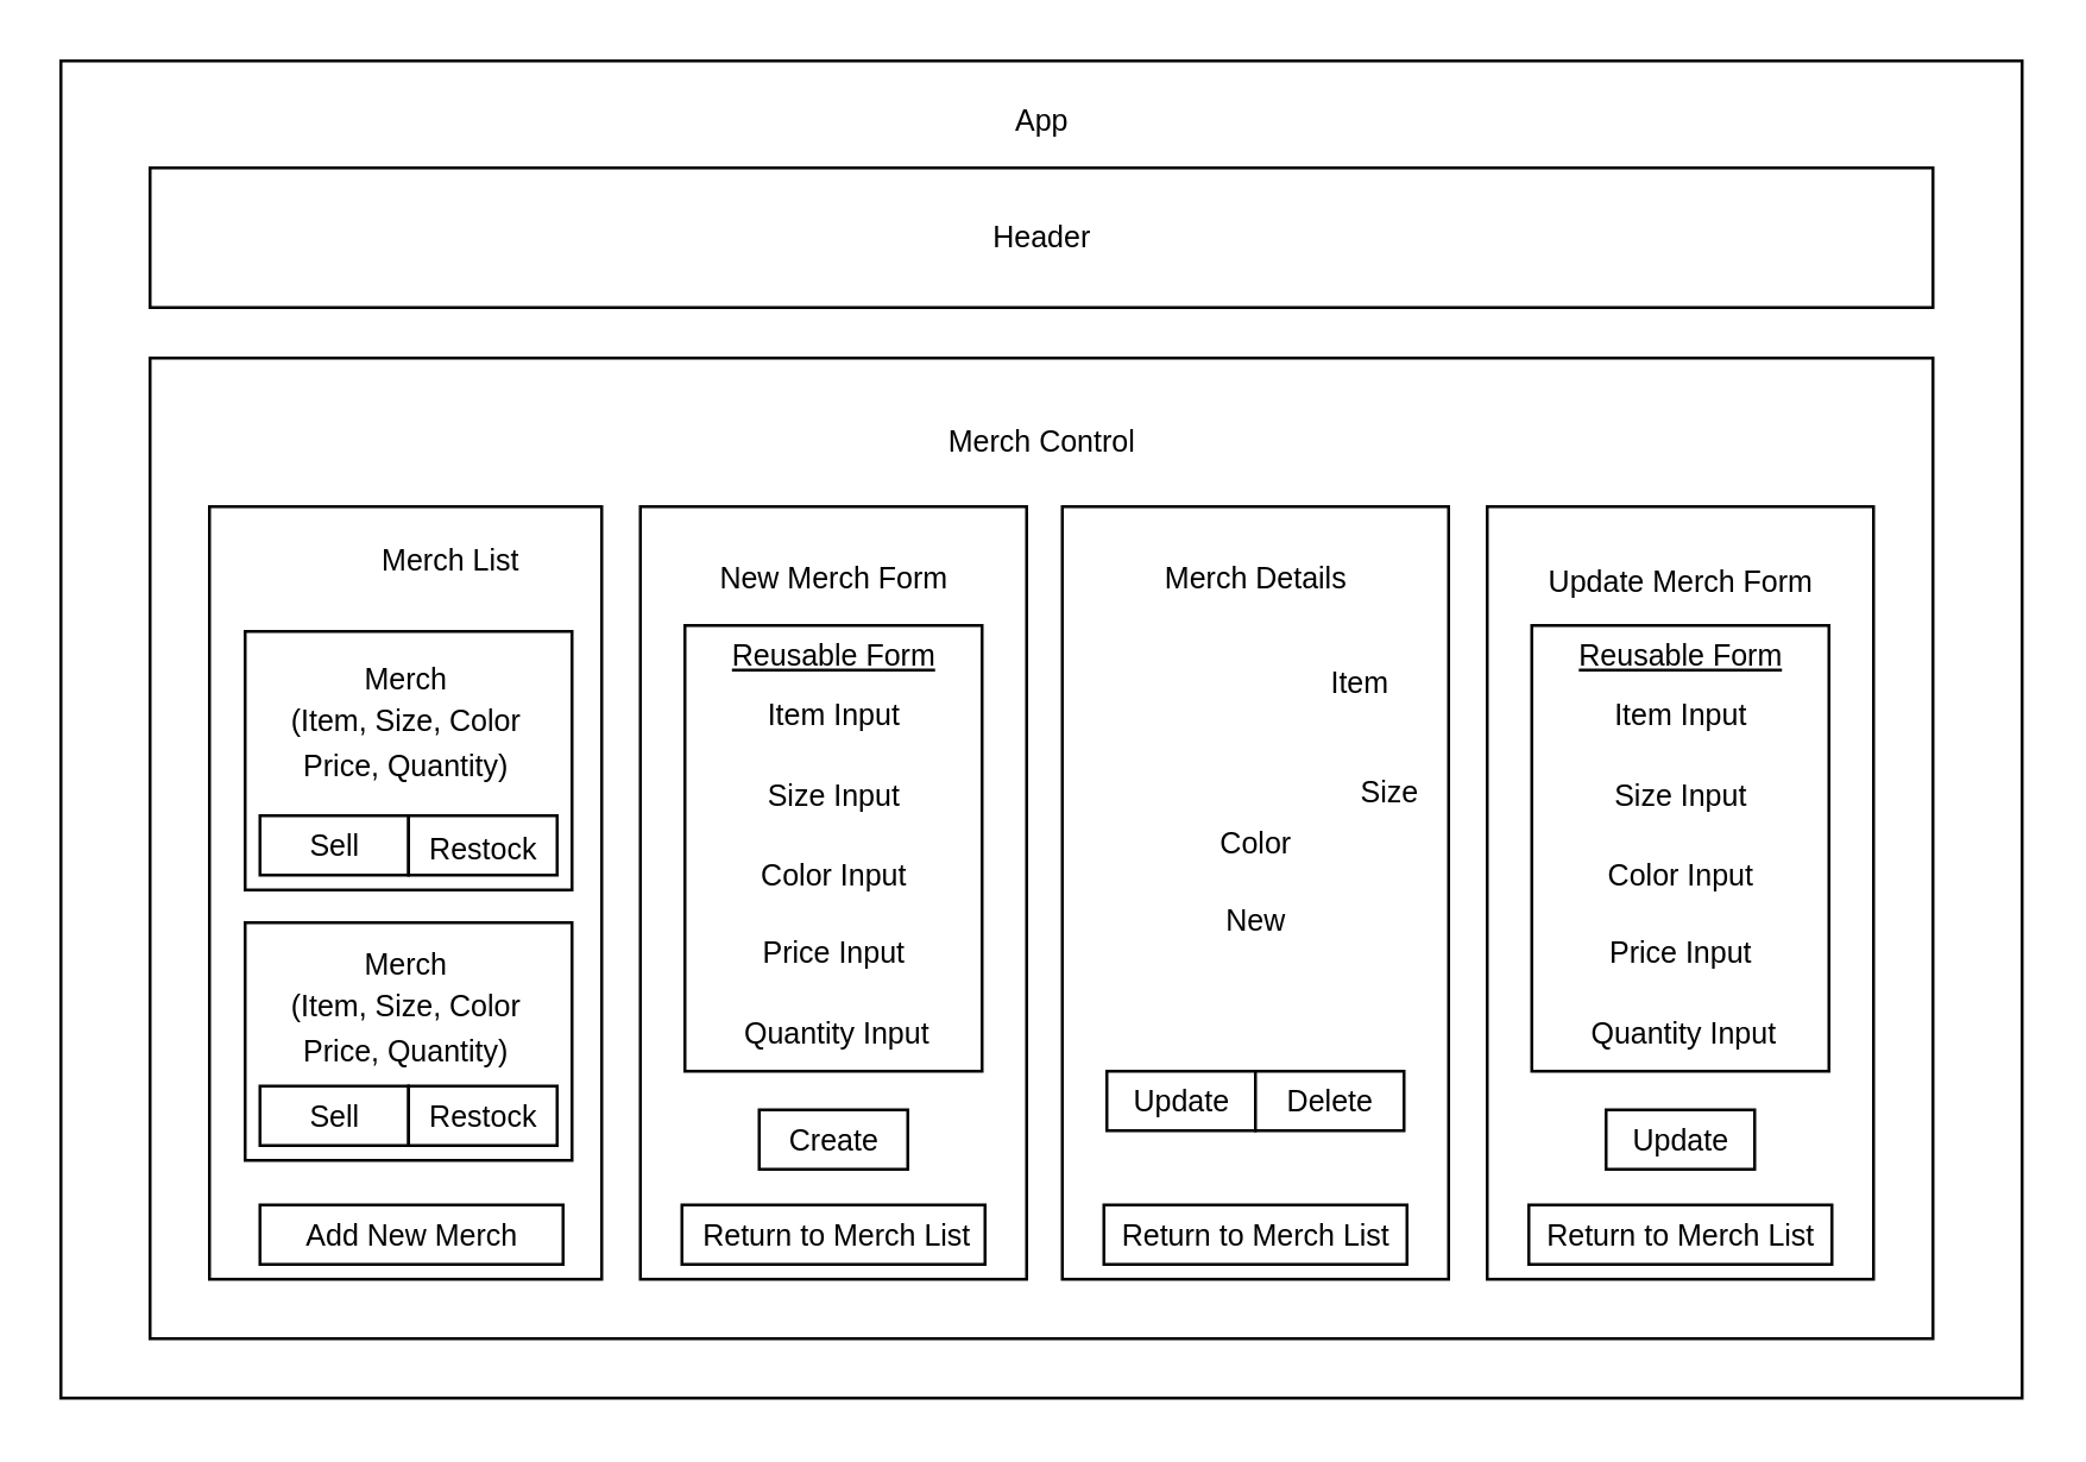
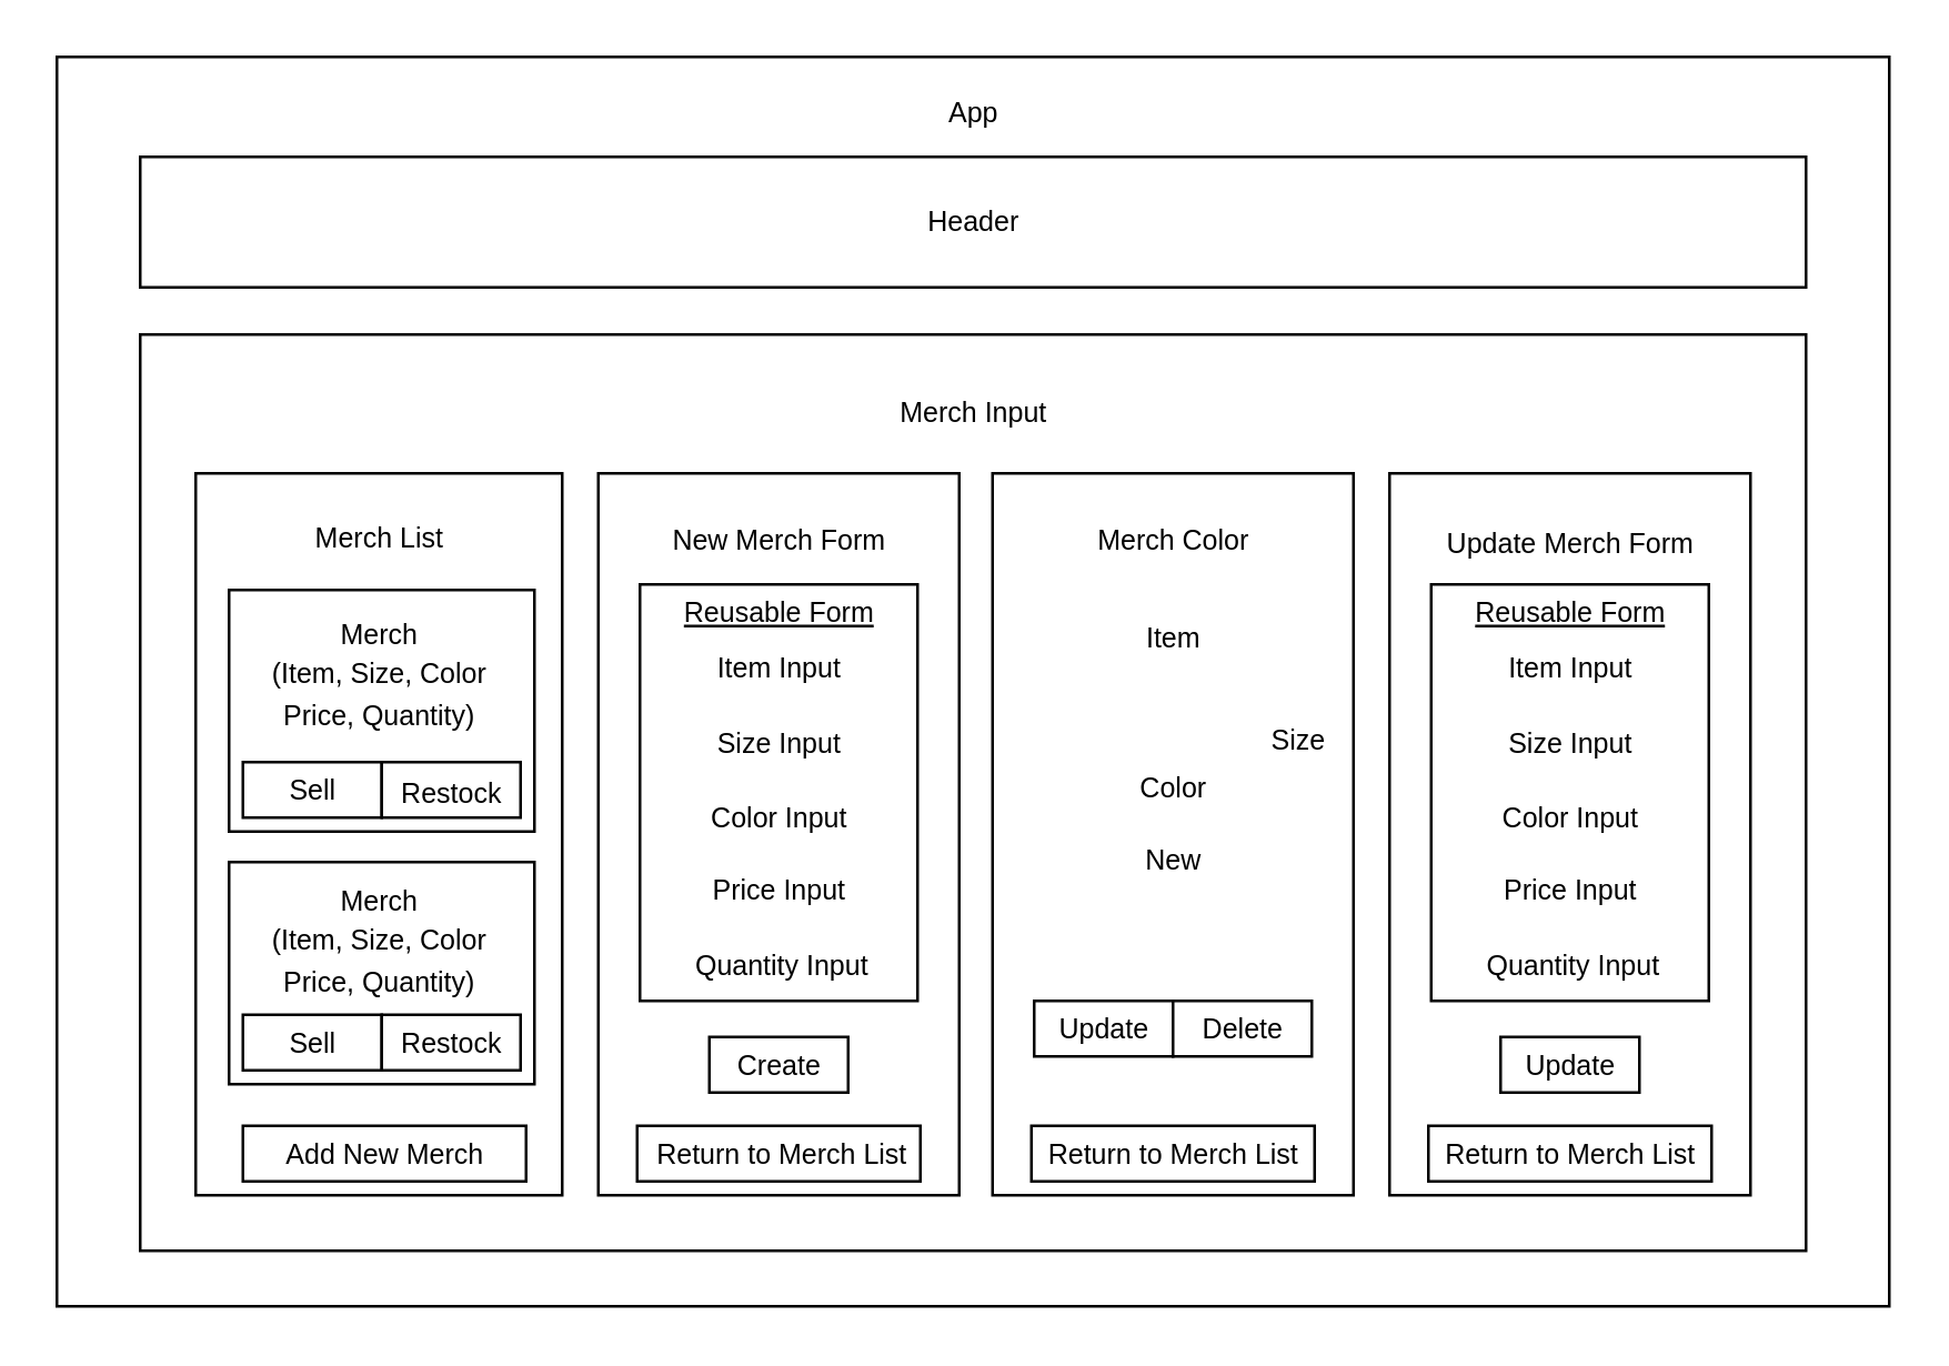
- <mxCell id="7" value="&lt;font style=&quot;font-size: 10px;&quot;&gt;Merch Control&lt;/font&gt;" style="text;html=1;resizable=0;autosize=1;align=center;verticalAlign=middle;points=[];fillColor=none;strokeColor=none;rounded=0;" parent="1" vertex="1"><mxGeometry x="310" y="138" width="80" height="20" as="geometry" /></mxCell>
+ <mxCell id="7" value="&lt;font style=&quot;font-size: 10px;&quot;&gt;Merch Input&lt;/font&gt;" style="text;html=1;resizable=0;autosize=1;align=center;verticalAlign=middle;points=[];fillColor=none;strokeColor=none;rounded=0;" parent="1" vertex="1"><mxGeometry x="310" y="138" width="80" height="20" as="geometry" /></mxCell>
- <mxCell id="12" value="&lt;font style=&quot;font-size: 10px;&quot;&gt;Merch List&lt;/font&gt;" style="text;html=1;resizable=0;autosize=1;align=center;verticalAlign=middle;points=[];fillColor=none;strokeColor=none;rounded=0;" parent="1" vertex="1"><mxGeometry x="121" y="178" width="60" height="20" as="geometry" /></mxCell>
+ <mxCell id="12" value="&lt;font style=&quot;font-size: 10px;&quot;&gt;Merch List&lt;/font&gt;" style="text;html=1;resizable=0;autosize=1;align=center;verticalAlign=middle;points=[];fillColor=none;strokeColor=none;rounded=0;" parent="1" vertex="1"><mxGeometry x="106" y="183" width="60" height="20" as="geometry" /></mxCell>
- <mxCell id="14" value="&lt;font style=&quot;font-size: 10px;&quot;&gt;Merch Details&lt;/font&gt;" style="text;html=1;resizable=0;autosize=1;align=center;verticalAlign=middle;points=[];fillColor=none;strokeColor=none;rounded=0;" parent="1" vertex="1"><mxGeometry x="382" y="184" width="80" height="20" as="geometry" /></mxCell>
+ <mxCell id="14" value="&lt;font style=&quot;font-size: 10px;&quot;&gt;Merch Color&lt;/font&gt;" style="text;html=1;resizable=0;autosize=1;align=center;verticalAlign=middle;points=[];fillColor=none;strokeColor=none;rounded=0;" parent="1" vertex="1"><mxGeometry x="382" y="184" width="80" height="20" as="geometry" /></mxCell>
- <mxCell id="37" value="&lt;font style=&quot;font-size: 10px;&quot;&gt;Item&lt;/font&gt;" style="text;html=1;resizable=0;autosize=1;align=center;verticalAlign=middle;points=[];fillColor=none;strokeColor=none;rounded=0;" parent="1" vertex="1"><mxGeometry x="442" y="219" width="30" height="20" as="geometry" /></mxCell>
+ <mxCell id="37" value="&lt;font style=&quot;font-size: 10px;&quot;&gt;Item&lt;/font&gt;" style="text;html=1;resizable=0;autosize=1;align=center;verticalAlign=middle;points=[];fillColor=none;strokeColor=none;rounded=0;" parent="1" vertex="1"><mxGeometry x="407" y="219" width="30" height="20" as="geometry" /></mxCell>
